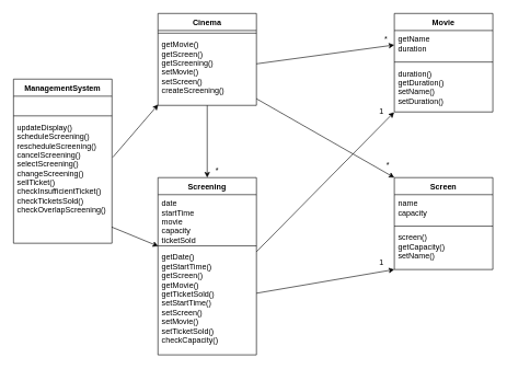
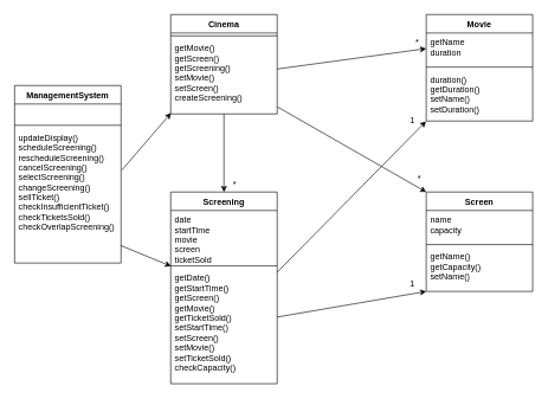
- <mxCell id="7" value="date&#10;startTime&#10;movie&#10;capacity&#10;ticketSold" style="text;strokeColor=none;fillColor=none;align=left;verticalAlign=top;spacingLeft=4;spacingRight=4;overflow=hidden;rotatable=0;points=[[0,0.5],[1,0.5]];portConstraint=eastwest;" parent="6" vertex="1"><mxGeometry y="26" width="150" height="74" as="geometry" /></mxCell>
+ <mxCell id="7" value="date&#10;startTime&#10;movie&#10;screen&#10;ticketSold" style="text;strokeColor=none;fillColor=none;align=left;verticalAlign=top;spacingLeft=4;spacingRight=4;overflow=hidden;rotatable=0;points=[[0,0.5],[1,0.5]];portConstraint=eastwest;" parent="6" vertex="1"><mxGeometry y="26" width="150" height="74" as="geometry" /></mxCell>
- <mxCell id="17" value="screen()&#10;getCapacity()&#10;setName()&#10;" style="text;strokeColor=none;fillColor=none;align=left;verticalAlign=top;spacingLeft=4;spacingRight=4;overflow=hidden;rotatable=0;points=[[0,0.5],[1,0.5]];portConstraint=eastwest;" parent="14" vertex="1"><mxGeometry y="78" width="150" height="62" as="geometry" /></mxCell>
+ <mxCell id="17" value="getName()&#10;getCapacity()&#10;setName()&#10;" style="text;strokeColor=none;fillColor=none;align=left;verticalAlign=top;spacingLeft=4;spacingRight=4;overflow=hidden;rotatable=0;points=[[0,0.5],[1,0.5]];portConstraint=eastwest;" parent="14" vertex="1"><mxGeometry y="78" width="150" height="62" as="geometry" /></mxCell>
